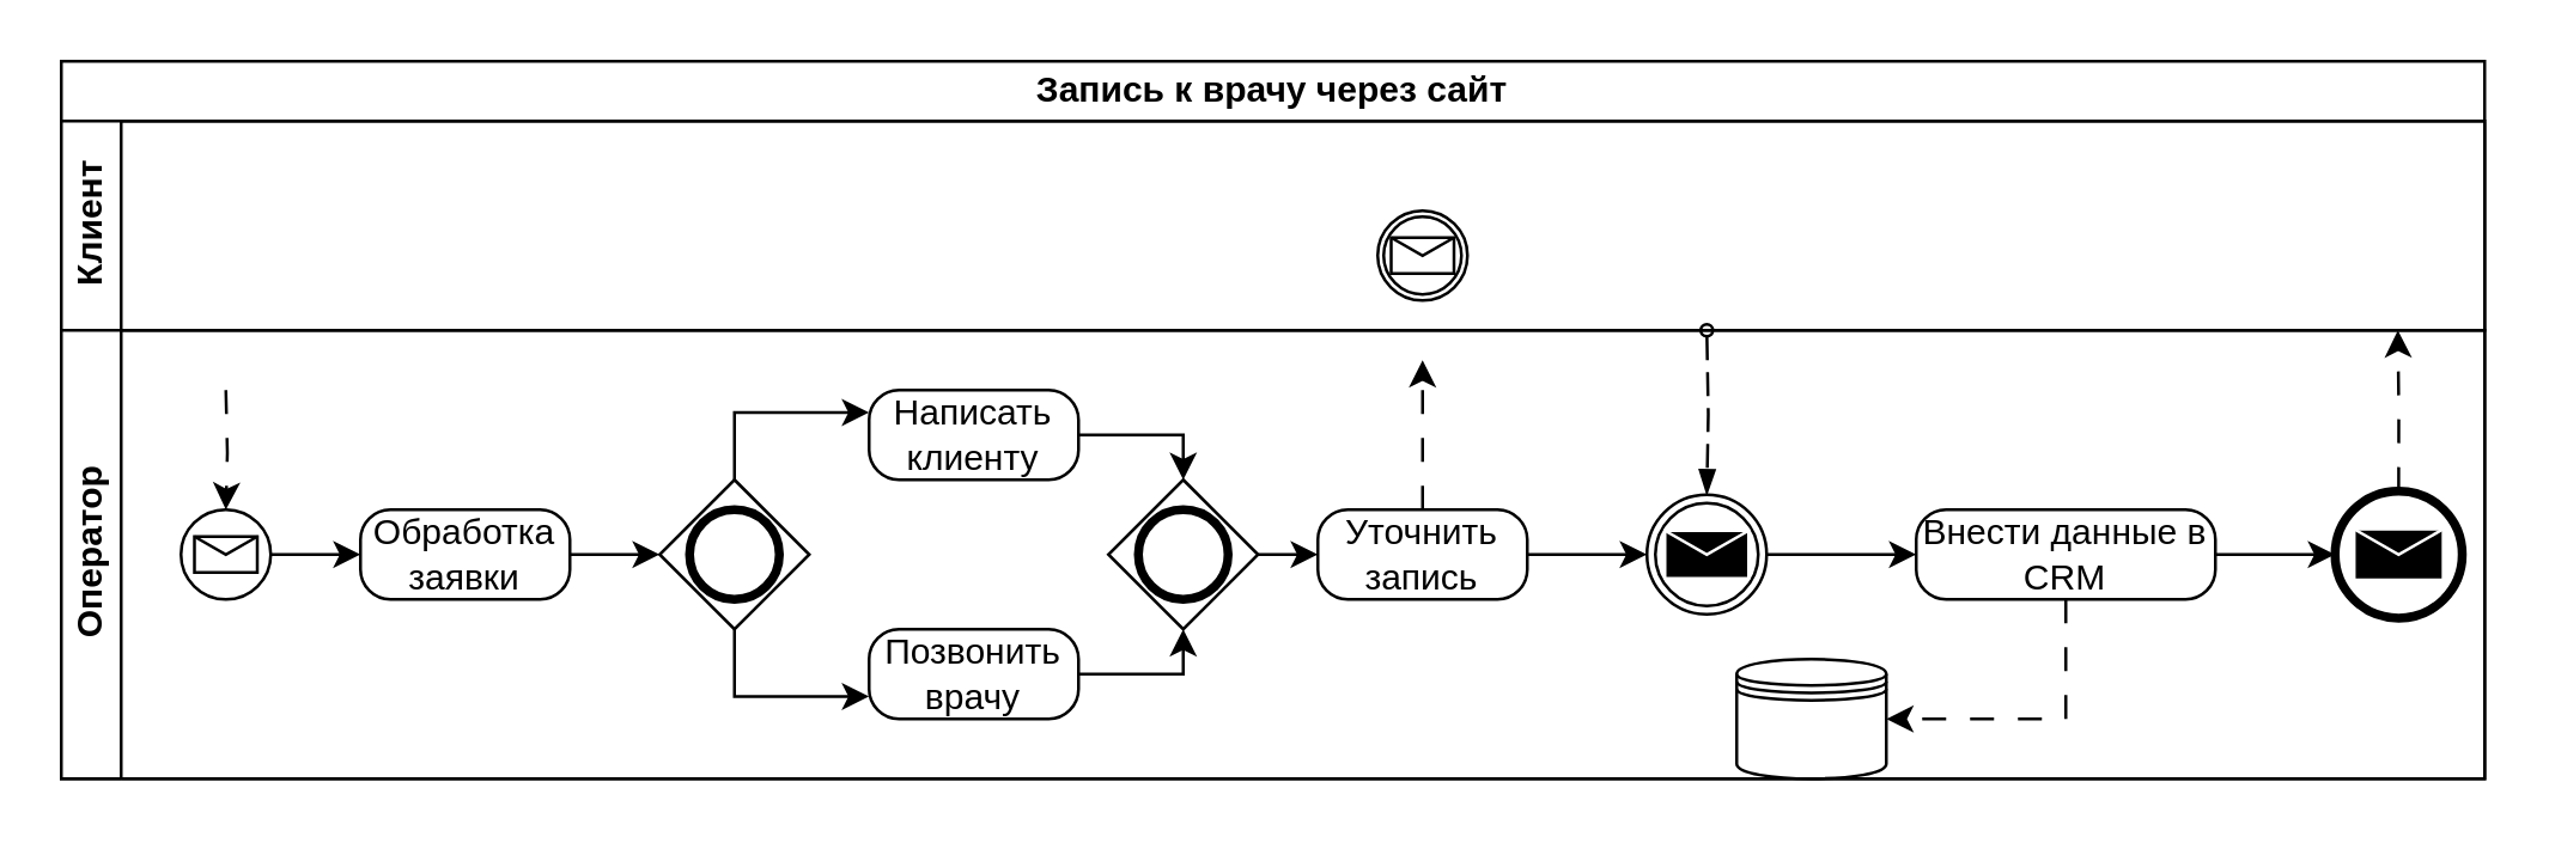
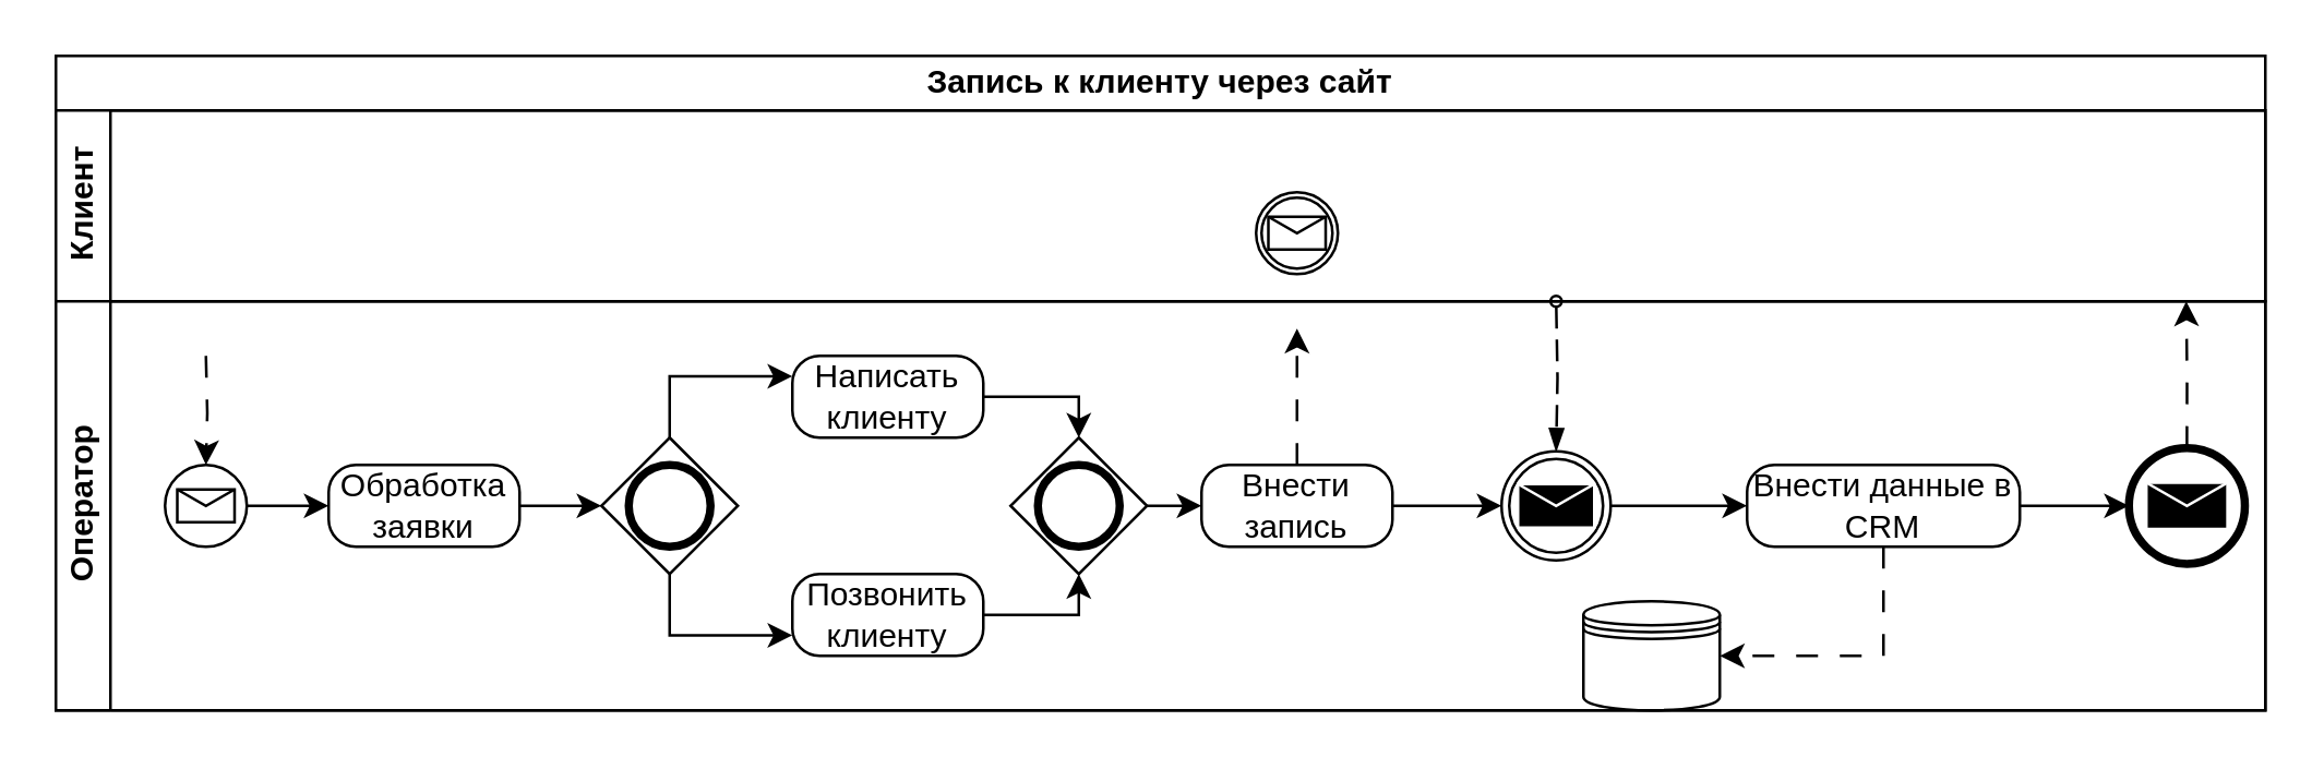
- <mxCell id="2" value="Запись к врачу через сайт" style="swimlane;html=1;childLayout=stackLayout;resizeParent=1;resizeParentMax=0;horizontal=1;startSize=20;horizontalStack=0;whiteSpace=wrap;" parent="1" vertex="1"><mxGeometry x="20" y="20" width="810" height="240" as="geometry" /></mxCell>
+ <mxCell id="2" value="Запись к клиенту через сайт" style="swimlane;html=1;childLayout=stackLayout;resizeParent=1;resizeParentMax=0;horizontal=1;startSize=20;horizontalStack=0;whiteSpace=wrap;" parent="1" vertex="1"><mxGeometry x="20" y="20" width="810" height="240" as="geometry" /></mxCell>
- <mxCell id="13" value="Уточнить запись" style="points=[[0.25,0,0],[0.5,0,0],[0.75,0,0],[1,0.25,0],[1,0.5,0],[1,0.75,0],[0.75,1,0],[0.5,1,0],[0.25,1,0],[0,0.75,0],[0,0.5,0],[0,0.25,0]];shape=mxgraph.bpmn.task;whiteSpace=wrap;rectStyle=rounded;size=10;html=1;container=1;expand=0;collapsible=0;taskMarker=abstract;" parent="5" vertex="1"><mxGeometry x="420" y="60" width="70" height="30" as="geometry" /></mxCell>
+ <mxCell id="13" value="Внести запись" style="points=[[0.25,0,0],[0.5,0,0],[0.75,0,0],[1,0.25,0],[1,0.5,0],[1,0.75,0],[0.75,1,0],[0.5,1,0],[0.25,1,0],[0,0.75,0],[0,0.5,0],[0,0.25,0]];shape=mxgraph.bpmn.task;whiteSpace=wrap;rectStyle=rounded;size=10;html=1;container=1;expand=0;collapsible=0;taskMarker=abstract;" parent="5" vertex="1"><mxGeometry x="420" y="60" width="70" height="30" as="geometry" /></mxCell>
- <mxCell id="10" value="Позвонить&lt;br&gt;врачу" style="points=[[0.25,0,0],[0.5,0,0],[0.75,0,0],[1,0.25,0],[1,0.5,0],[1,0.75,0],[0.75,1,0],[0.5,1,0],[0.25,1,0],[0,0.75,0],[0,0.5,0],[0,0.25,0]];shape=mxgraph.bpmn.task;whiteSpace=wrap;rectStyle=rounded;size=10;html=1;container=1;expand=0;collapsible=0;taskMarker=abstract;" parent="5" vertex="1"><mxGeometry x="270" y="100" width="70" height="30" as="geometry" /></mxCell>
+ <mxCell id="10" value="Позвонить&lt;br&gt;клиенту" style="points=[[0.25,0,0],[0.5,0,0],[0.75,0,0],[1,0.25,0],[1,0.5,0],[1,0.75,0],[0.75,1,0],[0.5,1,0],[0.25,1,0],[0,0.75,0],[0,0.5,0],[0,0.25,0]];shape=mxgraph.bpmn.task;whiteSpace=wrap;rectStyle=rounded;size=10;html=1;container=1;expand=0;collapsible=0;taskMarker=abstract;" parent="5" vertex="1"><mxGeometry x="270" y="100" width="70" height="30" as="geometry" /></mxCell>
